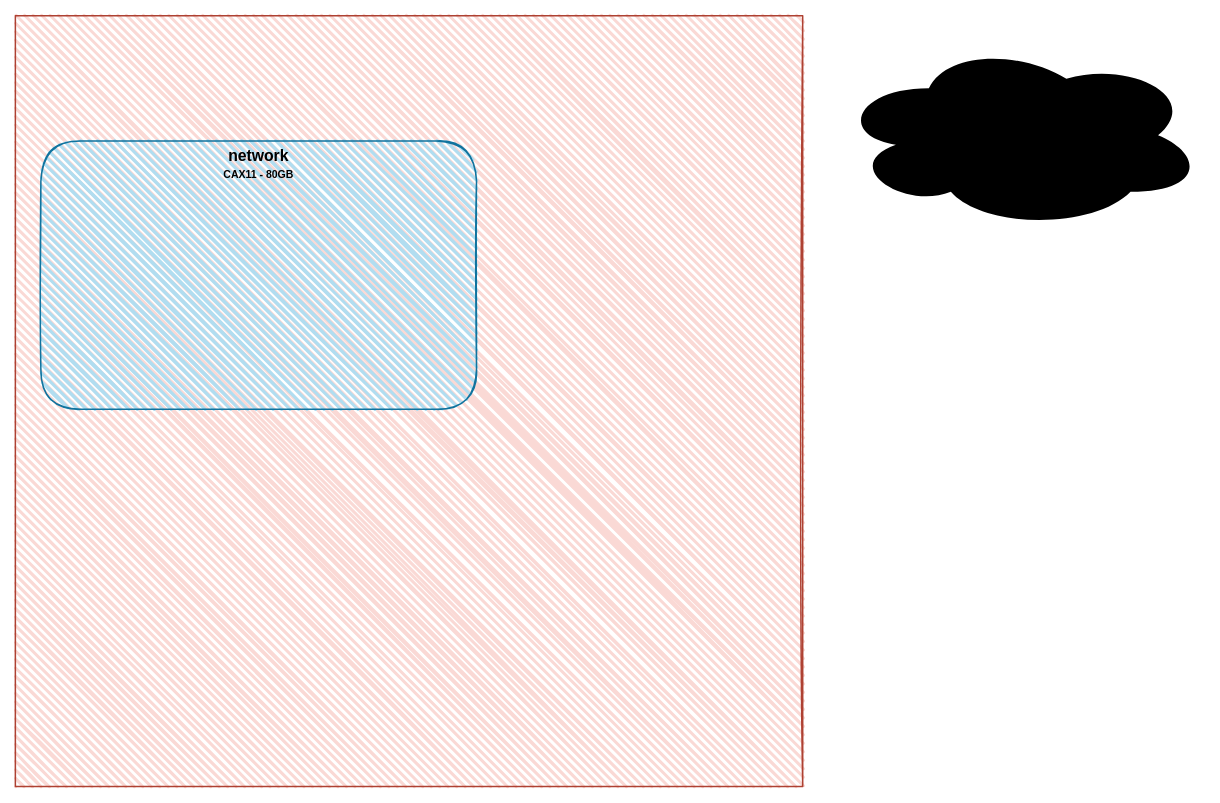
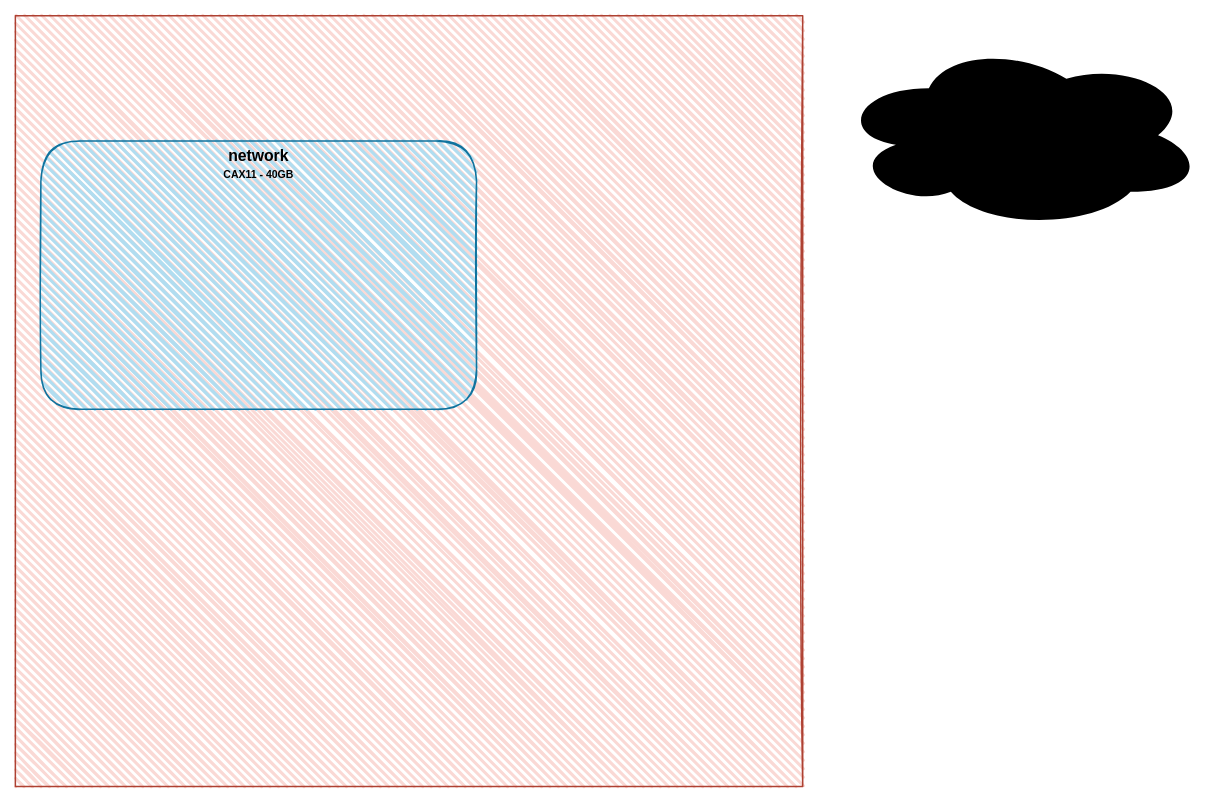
- <mxCell id="6" value="CAX11 - 80GB" style="text;html=1;strokeColor=none;fillColor=none;align=center;verticalAlign=middle;whiteSpace=wrap;rounded=0;fontStyle=1;fontSize=14;" vertex="1" parent="1"><mxGeometry x="212.25" y="217" width="264.5" height="30" as="geometry" /></mxCell>
+ <mxCell id="6" value="CAX11 - 40GB" style="text;html=1;strokeColor=none;fillColor=none;align=center;verticalAlign=middle;whiteSpace=wrap;rounded=0;fontStyle=1;fontSize=14;" vertex="1" parent="1"><mxGeometry x="212.25" y="217" width="264.5" height="30" as="geometry" /></mxCell>
